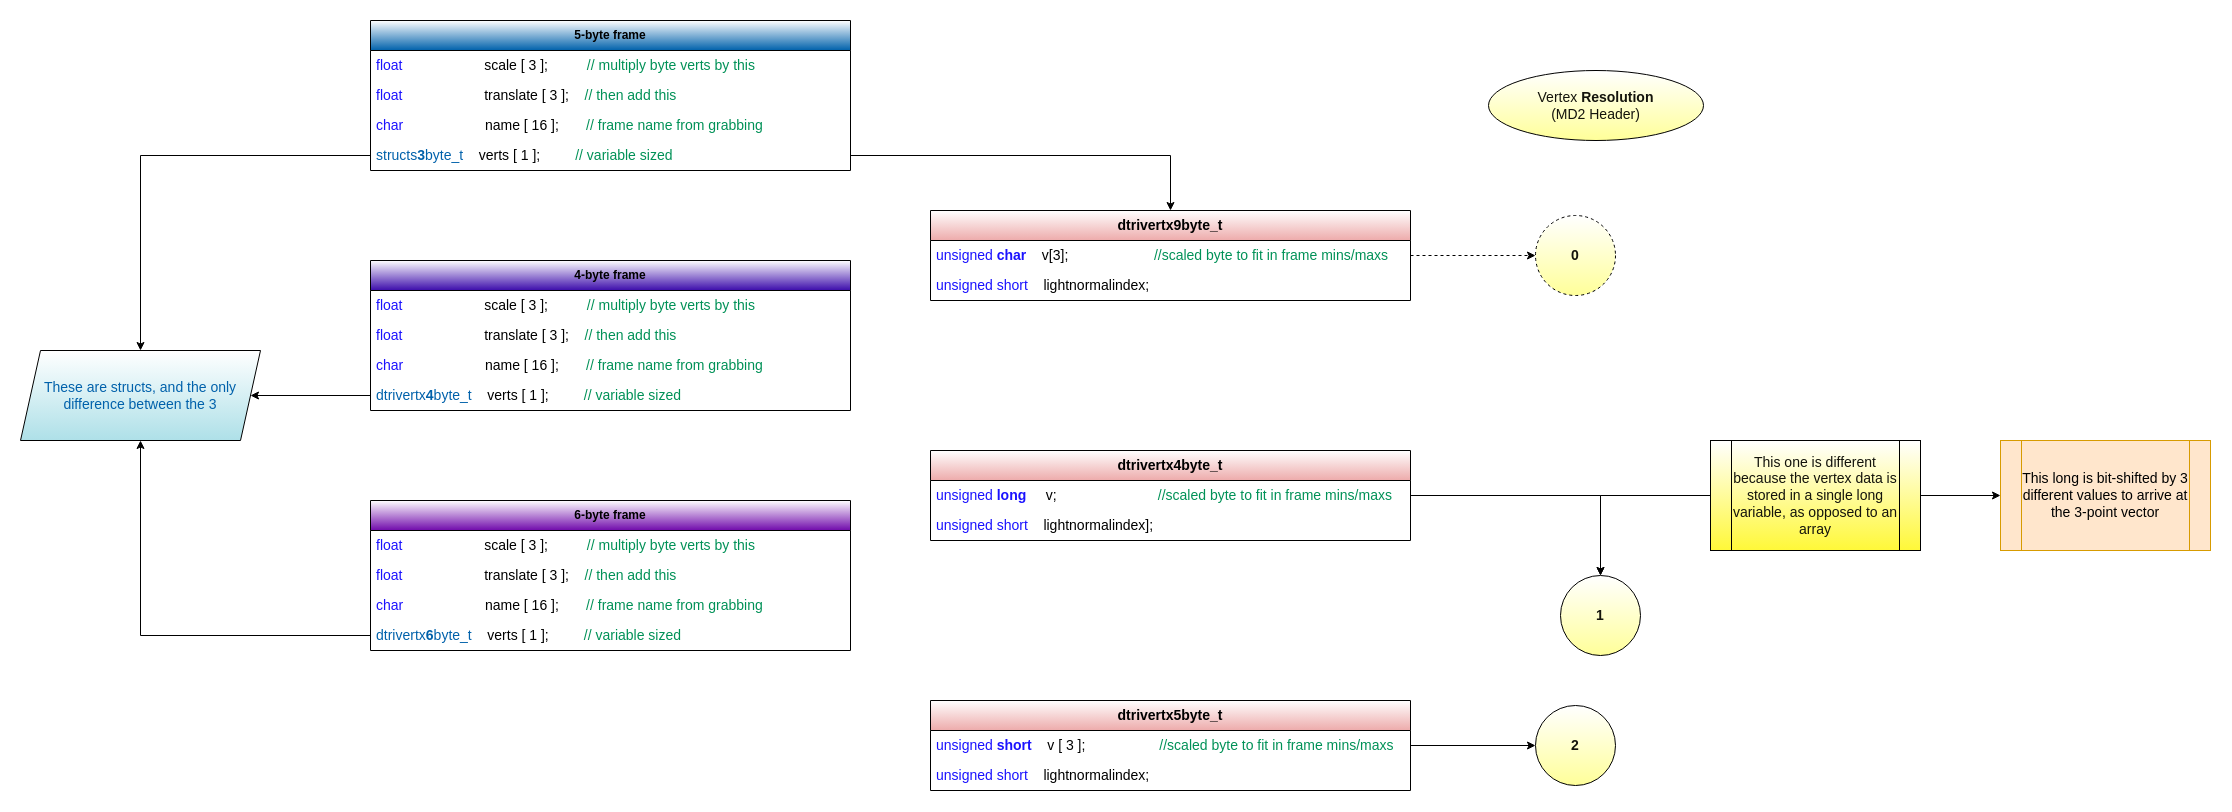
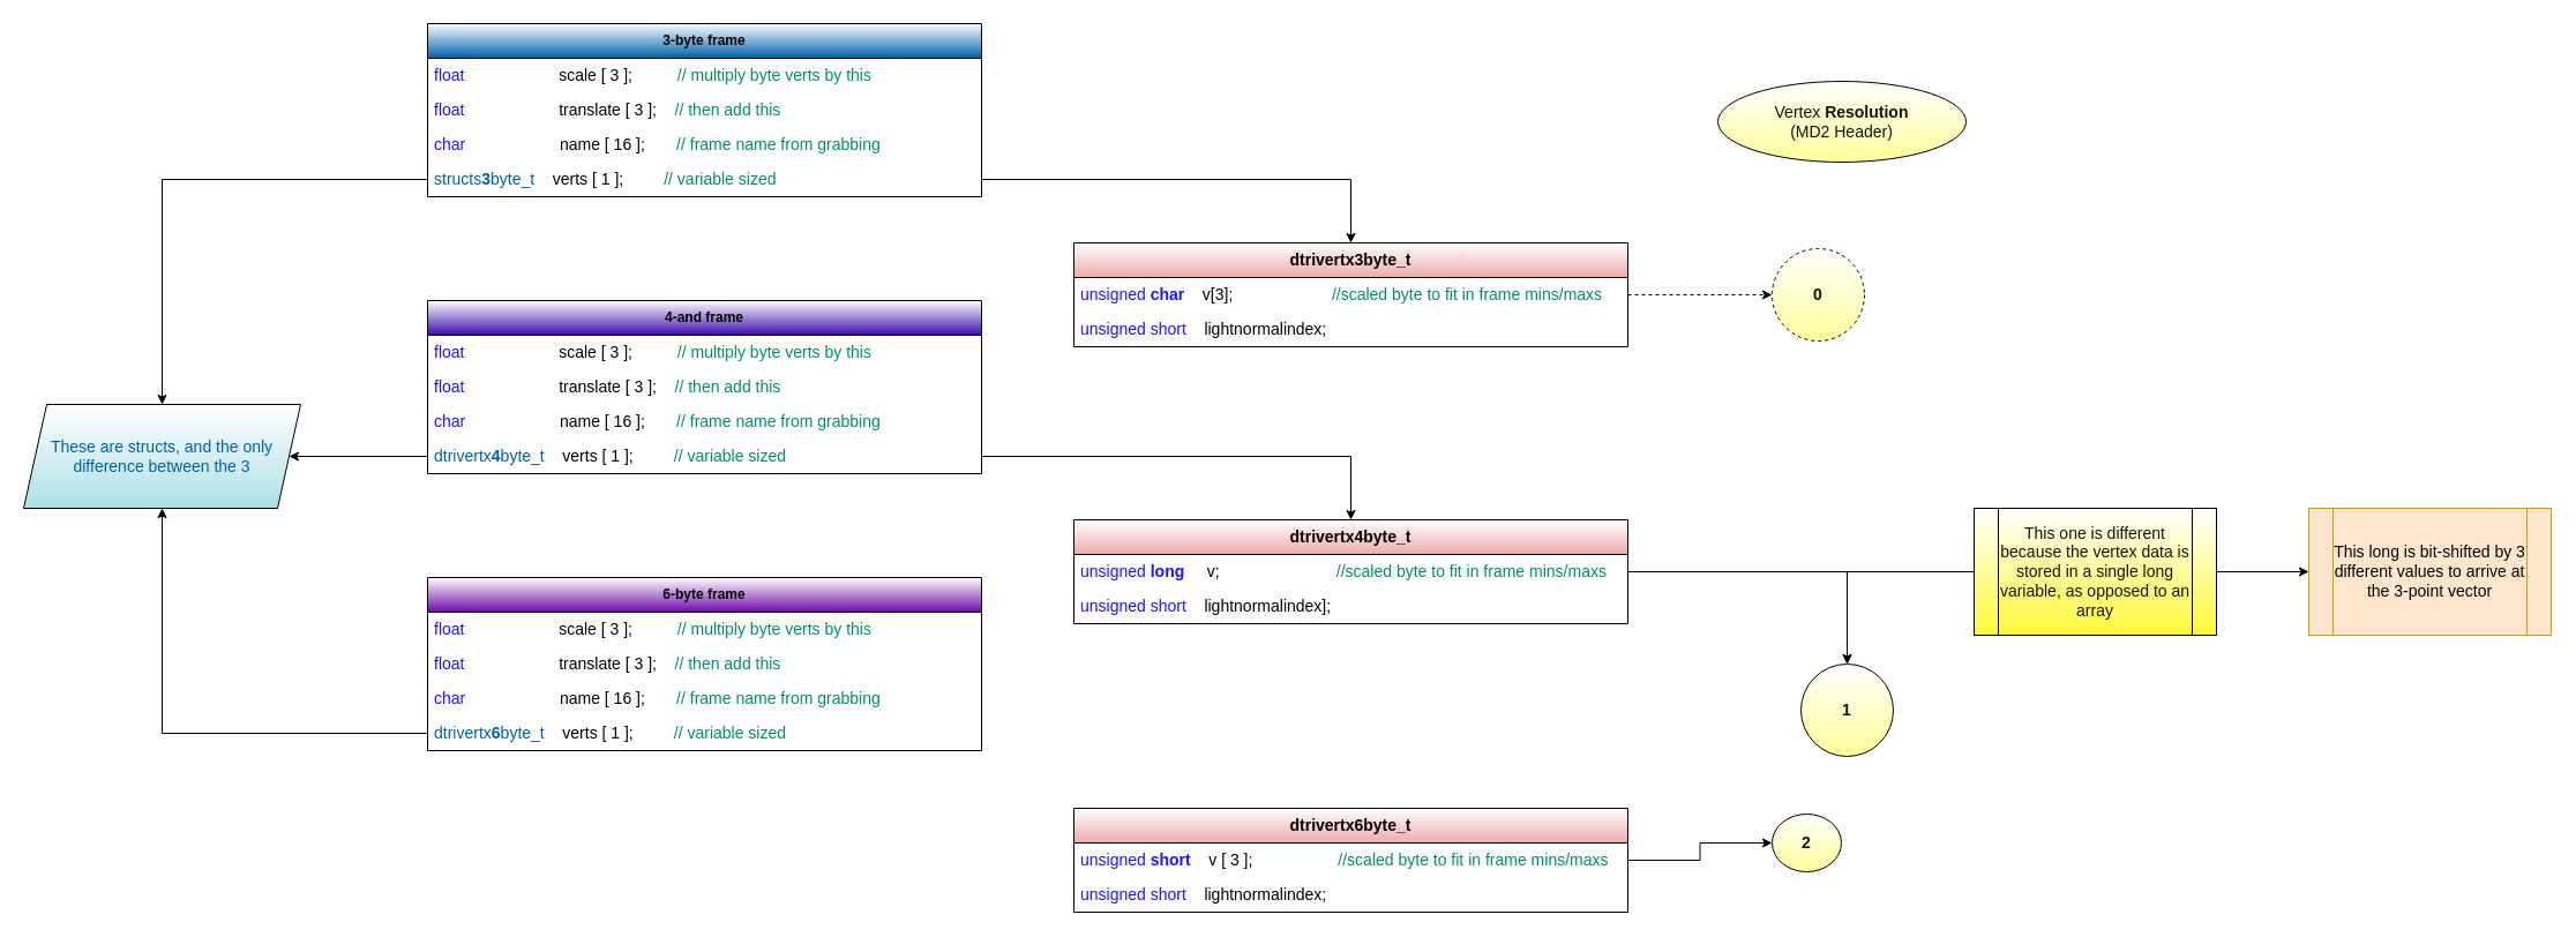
- <mxCell id="2" value="&lt;b&gt;5-byte frame&lt;/b&gt;" style="swimlane;fontStyle=0;childLayout=stackLayout;horizontal=1;startSize=30;horizontalStack=0;resizeParent=1;resizeParentMax=0;resizeLast=0;collapsible=1;marginBottom=0;whiteSpace=wrap;html=1;gradientColor=#0061AB;" vertex="1" parent="1"><mxGeometry x="370" y="20" width="480" height="150" as="geometry" /></mxCell>
+ <mxCell id="2" value="&lt;b&gt;3-byte frame&lt;/b&gt;" style="swimlane;fontStyle=0;childLayout=stackLayout;horizontal=1;startSize=30;horizontalStack=0;resizeParent=1;resizeParentMax=0;resizeLast=0;collapsible=1;marginBottom=0;whiteSpace=wrap;html=1;gradientColor=#0061AB;" vertex="1" parent="1"><mxGeometry x="370" y="20" width="480" height="150" as="geometry" /></mxCell>
- <mxCell id="29" value="dtrivertx9byte_t" style="swimlane;fontStyle=1;childLayout=stackLayout;horizontal=1;startSize=30;horizontalStack=0;resizeParent=1;resizeParentMax=0;resizeLast=0;collapsible=1;marginBottom=0;whiteSpace=wrap;html=1;gradientColor=#EDABAB;fontSize=14;" vertex="1" parent="1"><mxGeometry x="930" y="210" width="480" height="90" as="geometry" /></mxCell>
+ <mxCell id="29" value="dtrivertx3byte_t" style="swimlane;fontStyle=1;childLayout=stackLayout;horizontal=1;startSize=30;horizontalStack=0;resizeParent=1;resizeParentMax=0;resizeLast=0;collapsible=1;marginBottom=0;whiteSpace=wrap;html=1;gradientColor=#EDABAB;fontSize=14;" vertex="1" parent="1"><mxGeometry x="930" y="210" width="480" height="90" as="geometry" /></mxCell>
- <mxCell id="7" value="&lt;b&gt;4-byte frame&lt;/b&gt;" style="swimlane;fontStyle=0;childLayout=stackLayout;horizontal=1;startSize=30;horizontalStack=0;resizeParent=1;resizeParentMax=0;resizeLast=0;collapsible=1;marginBottom=0;whiteSpace=wrap;html=1;gradientColor=#3C0CAB;" vertex="1" parent="1"><mxGeometry x="370" y="260" width="480" height="150" as="geometry" /></mxCell>
+ <mxCell id="7" value="&lt;b&gt;4-and frame&lt;/b&gt;" style="swimlane;fontStyle=0;childLayout=stackLayout;horizontal=1;startSize=30;horizontalStack=0;resizeParent=1;resizeParentMax=0;resizeLast=0;collapsible=1;marginBottom=0;whiteSpace=wrap;html=1;gradientColor=#3C0CAB;" vertex="1" parent="1"><mxGeometry x="370" y="260" width="480" height="150" as="geometry" /></mxCell>
+ <mxCell id="27" style="edgeStyle=orthogonalEdgeStyle;rounded=0;orthogonalLoop=1;jettySize=auto;html=1;entryX=0.5;entryY=0;entryDx=0;entryDy=0;fontSize=14;fontColor=#0061AB;" edge="1" parent="1" source="11" target="24"><mxGeometry relative="1" as="geometry" /></mxCell>
- <mxCell id="21" value="dtrivertx5byte_t" style="swimlane;fontStyle=1;childLayout=stackLayout;horizontal=1;startSize=30;horizontalStack=0;resizeParent=1;resizeParentMax=0;resizeLast=0;collapsible=1;marginBottom=0;whiteSpace=wrap;html=1;gradientColor=#EDABAB;fontSize=14;" vertex="1" parent="1"><mxGeometry x="930" y="700" width="480" height="90" as="geometry" /></mxCell>
+ <mxCell id="21" value="dtrivertx6byte_t" style="swimlane;fontStyle=1;childLayout=stackLayout;horizontal=1;startSize=30;horizontalStack=0;resizeParent=1;resizeParentMax=0;resizeLast=0;collapsible=1;marginBottom=0;whiteSpace=wrap;html=1;gradientColor=#EDABAB;fontSize=14;" vertex="1" parent="1"><mxGeometry x="930" y="700" width="480" height="90" as="geometry" /></mxCell>
- <mxCell id="36" value="2" style="ellipse;whiteSpace=wrap;html=1;aspect=fixed;fontSize=14;fontColor=#14140C;gradientColor=#FFFF99;fontStyle=1" vertex="1" parent="1"><mxGeometry x="1535" y="705" width="80" height="80" as="geometry" /></mxCell>
+ <mxCell id="36" value="2" style="ellipse;whiteSpace=wrap;html=1;aspect=fixed;fontSize=14;fontColor=#14140C;gradientColor=#FFFF99;fontStyle=1" vertex="1" parent="1"><mxGeometry x="1535" y="705" width="60" height="50" as="geometry" /></mxCell>
